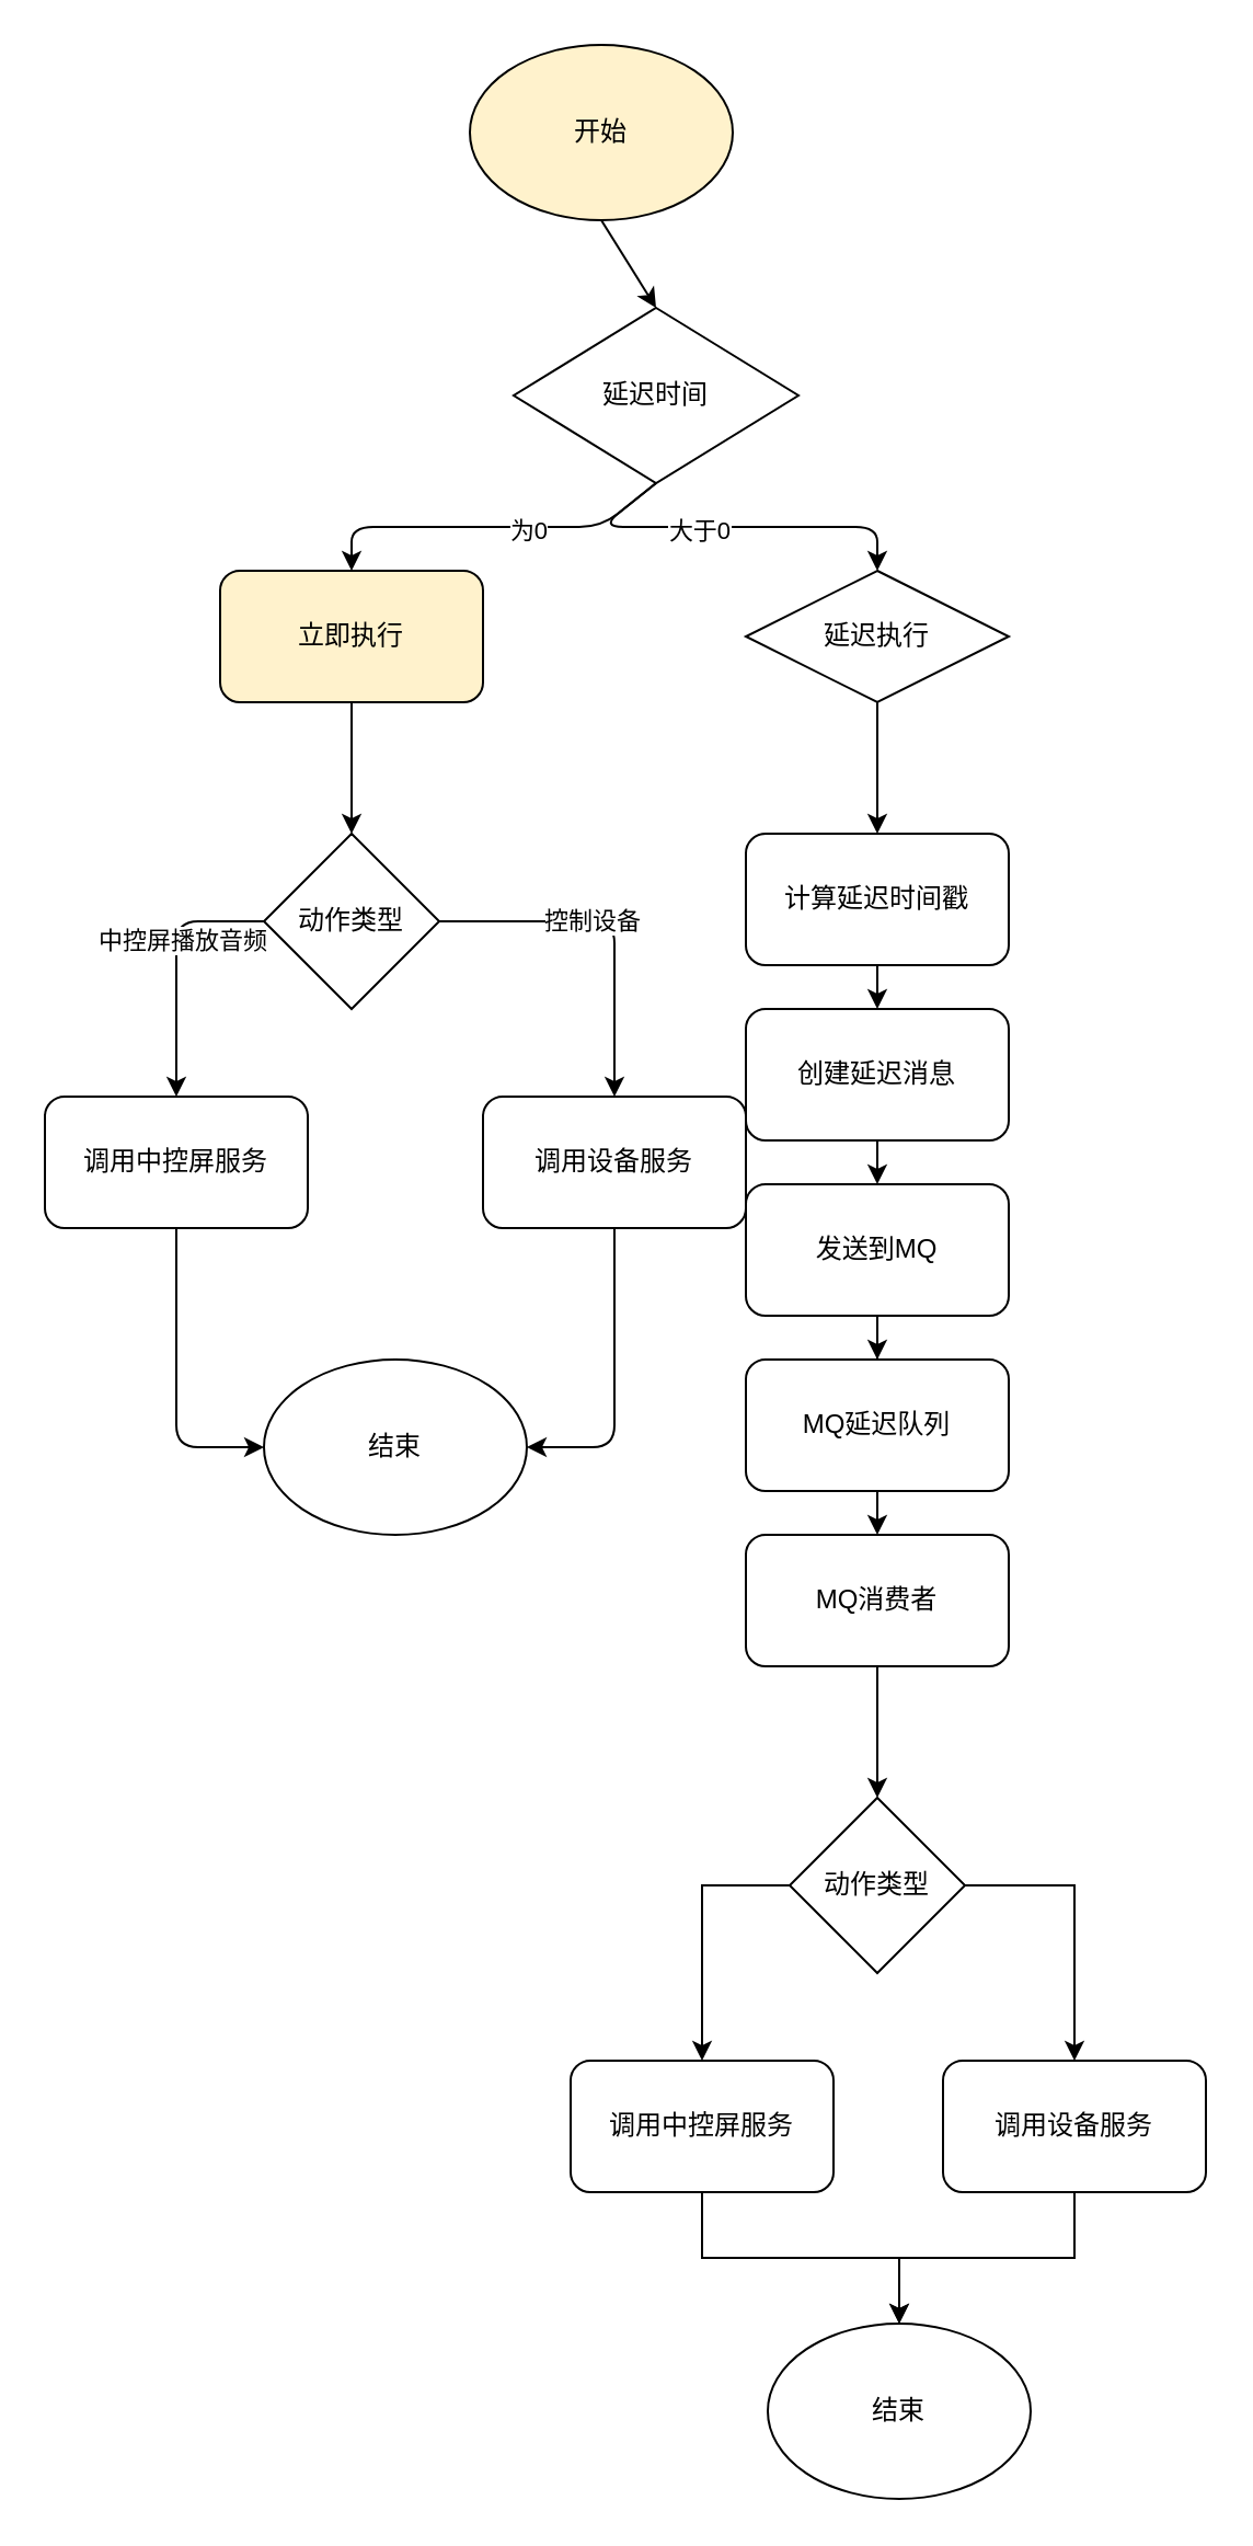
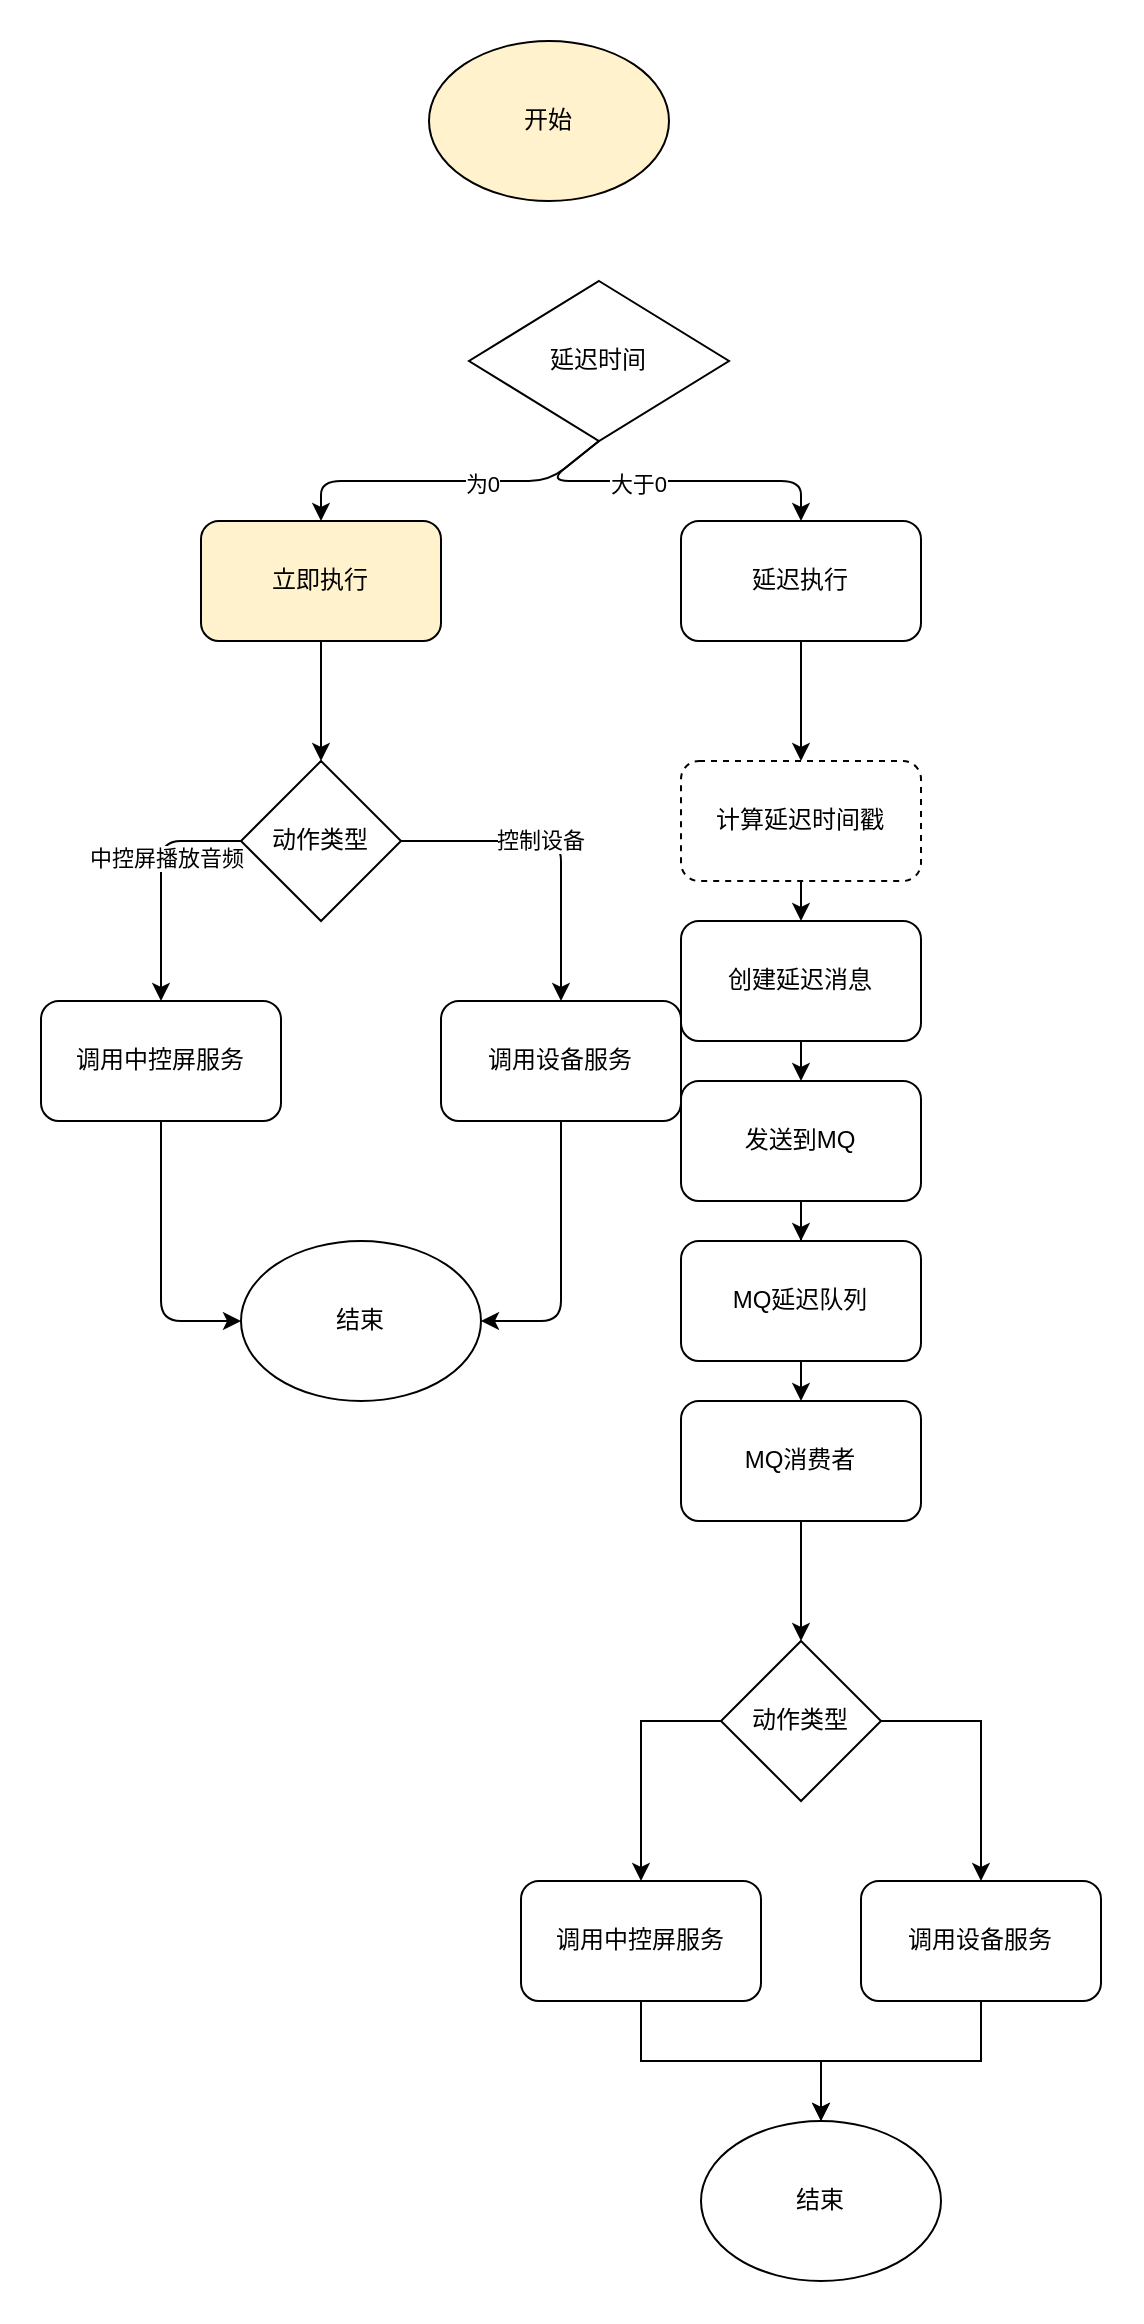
- <mxCell id="26" value="" style="endArrow=classic;html=1;exitX=0.5;exitY=1;exitDx=0;exitDy=0;entryX=0.5;entryY=0;entryDx=0;entryDy=0;" edge="1" parent="1" source="2" target="3"><mxGeometry width="50" height="50" relative="1" as="geometry"><mxPoint x="250" y="310" as="sourcePoint" /><mxPoint x="300" y="260" as="targetPoint" /></mxGeometry></mxCell>
- <mxCell id="5" value="延迟执行" style="rhombus;whiteSpace=wrap;html=1;" vertex="1" parent="1"><mxGeometry x="340" y="260" width="120" height="60" as="geometry" /></mxCell>
+ <mxCell id="5" value="延迟执行" style="rounded=1;whiteSpace=wrap;html=1;" vertex="1" parent="1"><mxGeometry x="340" y="260" width="120" height="60" as="geometry" /></mxCell>
- <mxCell id="10" value="计算延迟时间戳" style="rounded=1;whiteSpace=wrap;html=1;" vertex="1" parent="1"><mxGeometry x="340" y="380" width="120" height="60" as="geometry" /></mxCell>
+ <mxCell id="10" value="计算延迟时间戳" style="rounded=1;whiteSpace=wrap;html=1;dashed=1;" vertex="1" parent="1"><mxGeometry x="340" y="380" width="120" height="60" as="geometry" /></mxCell>
